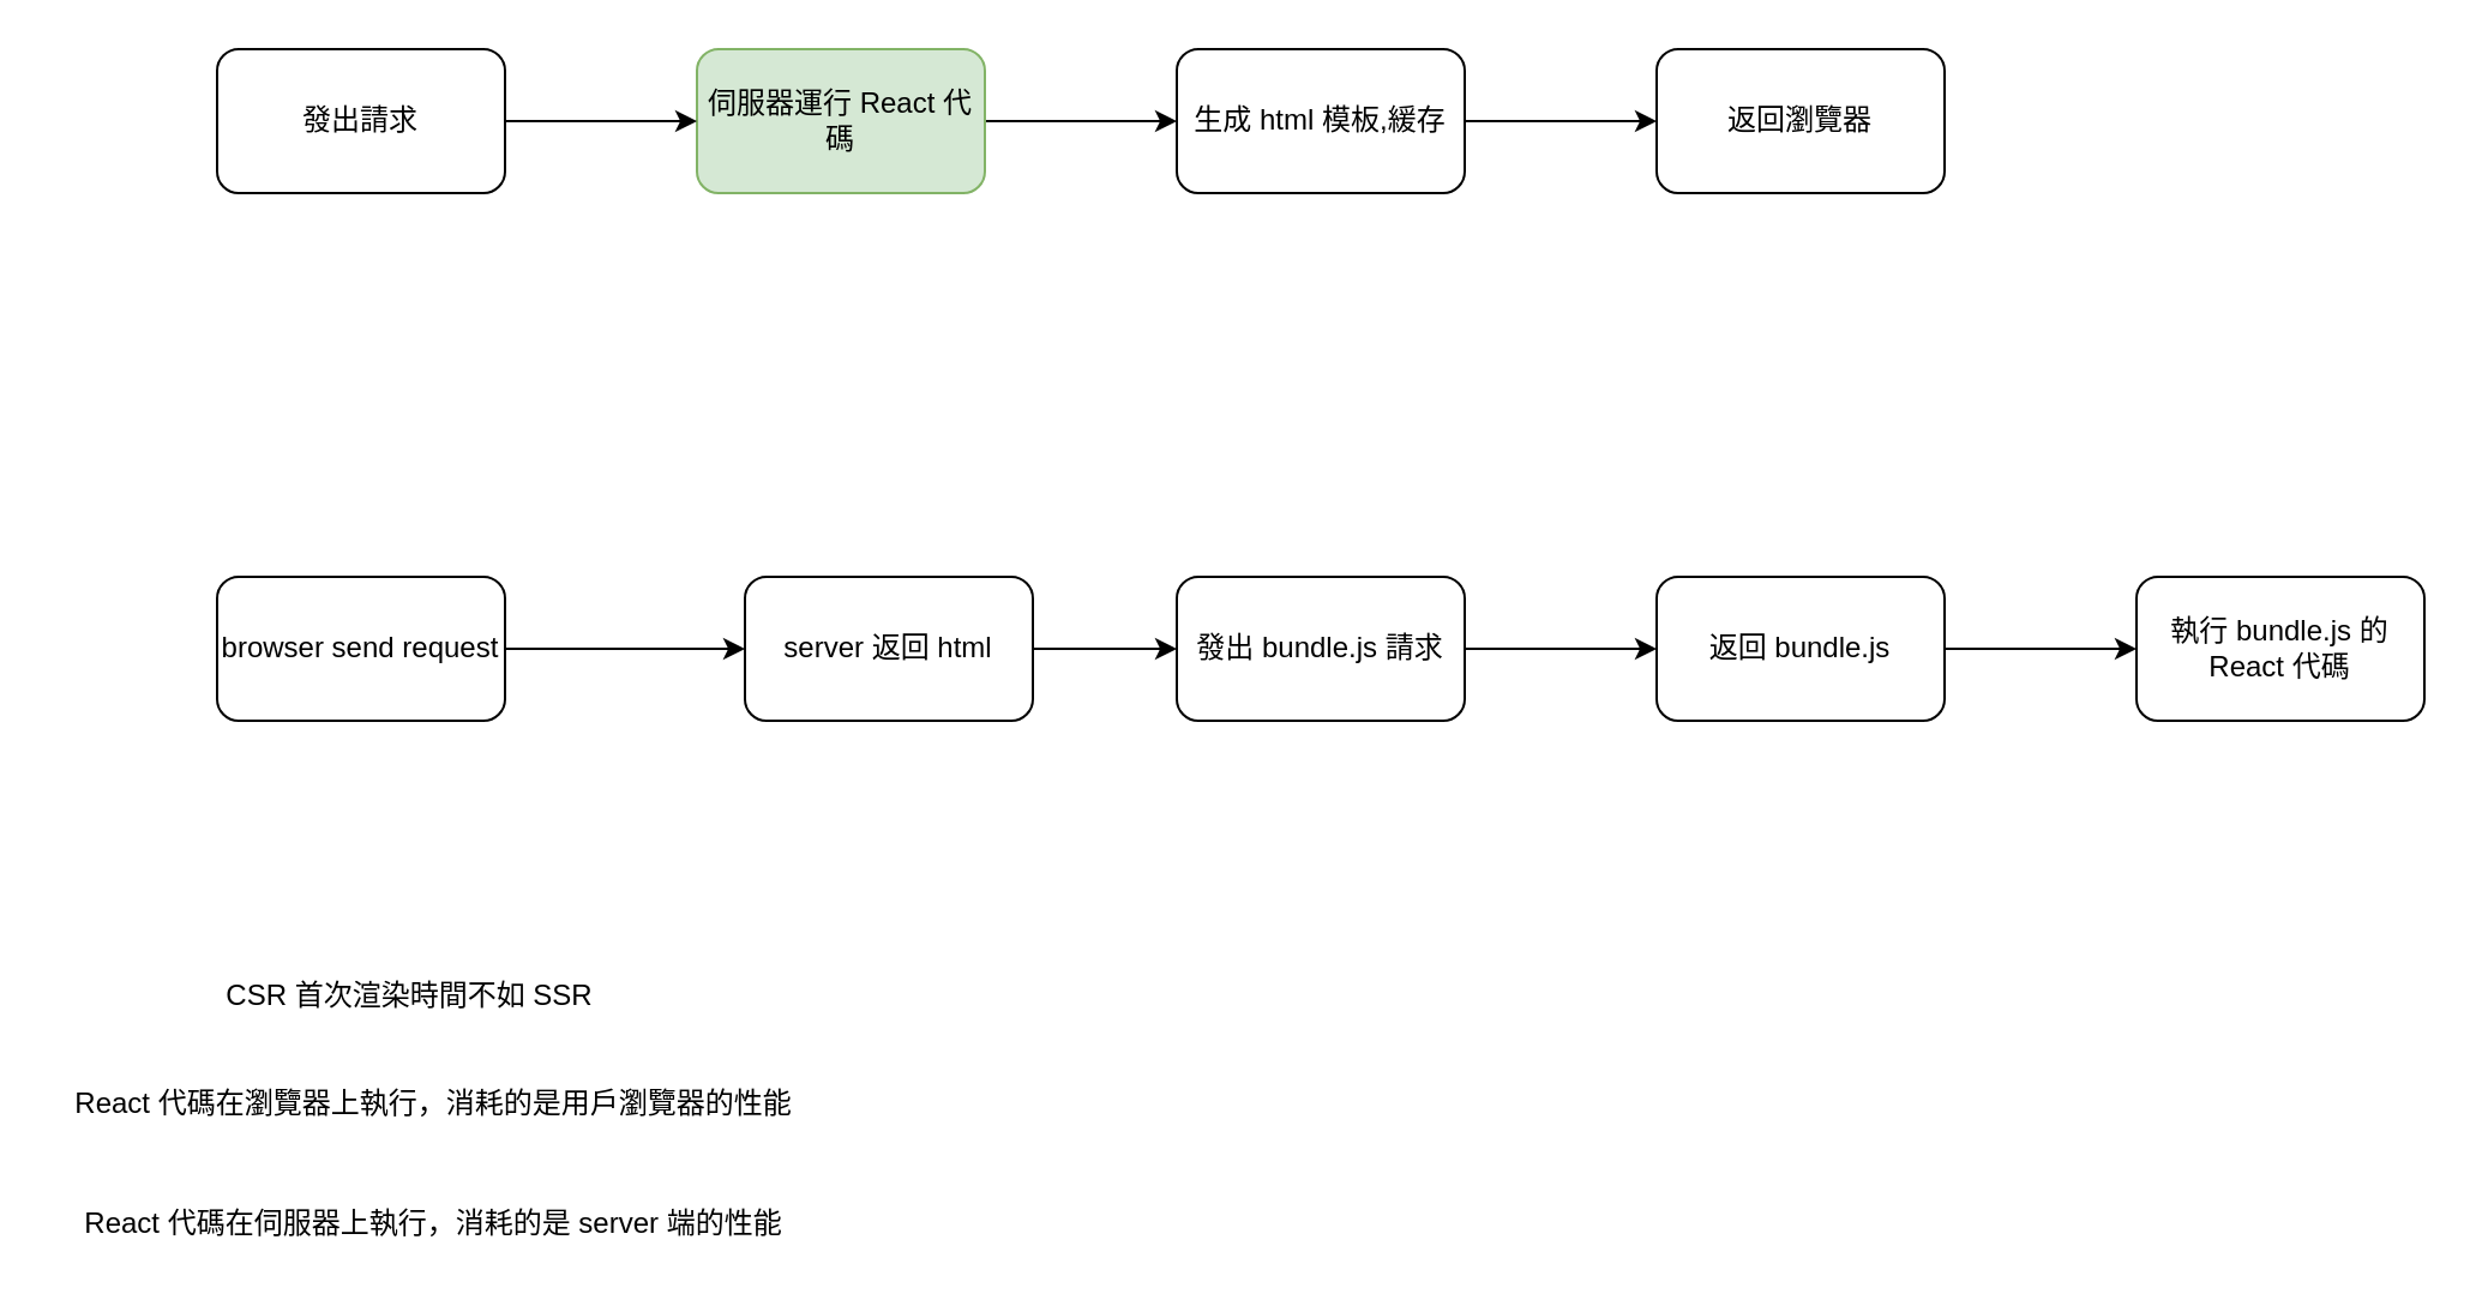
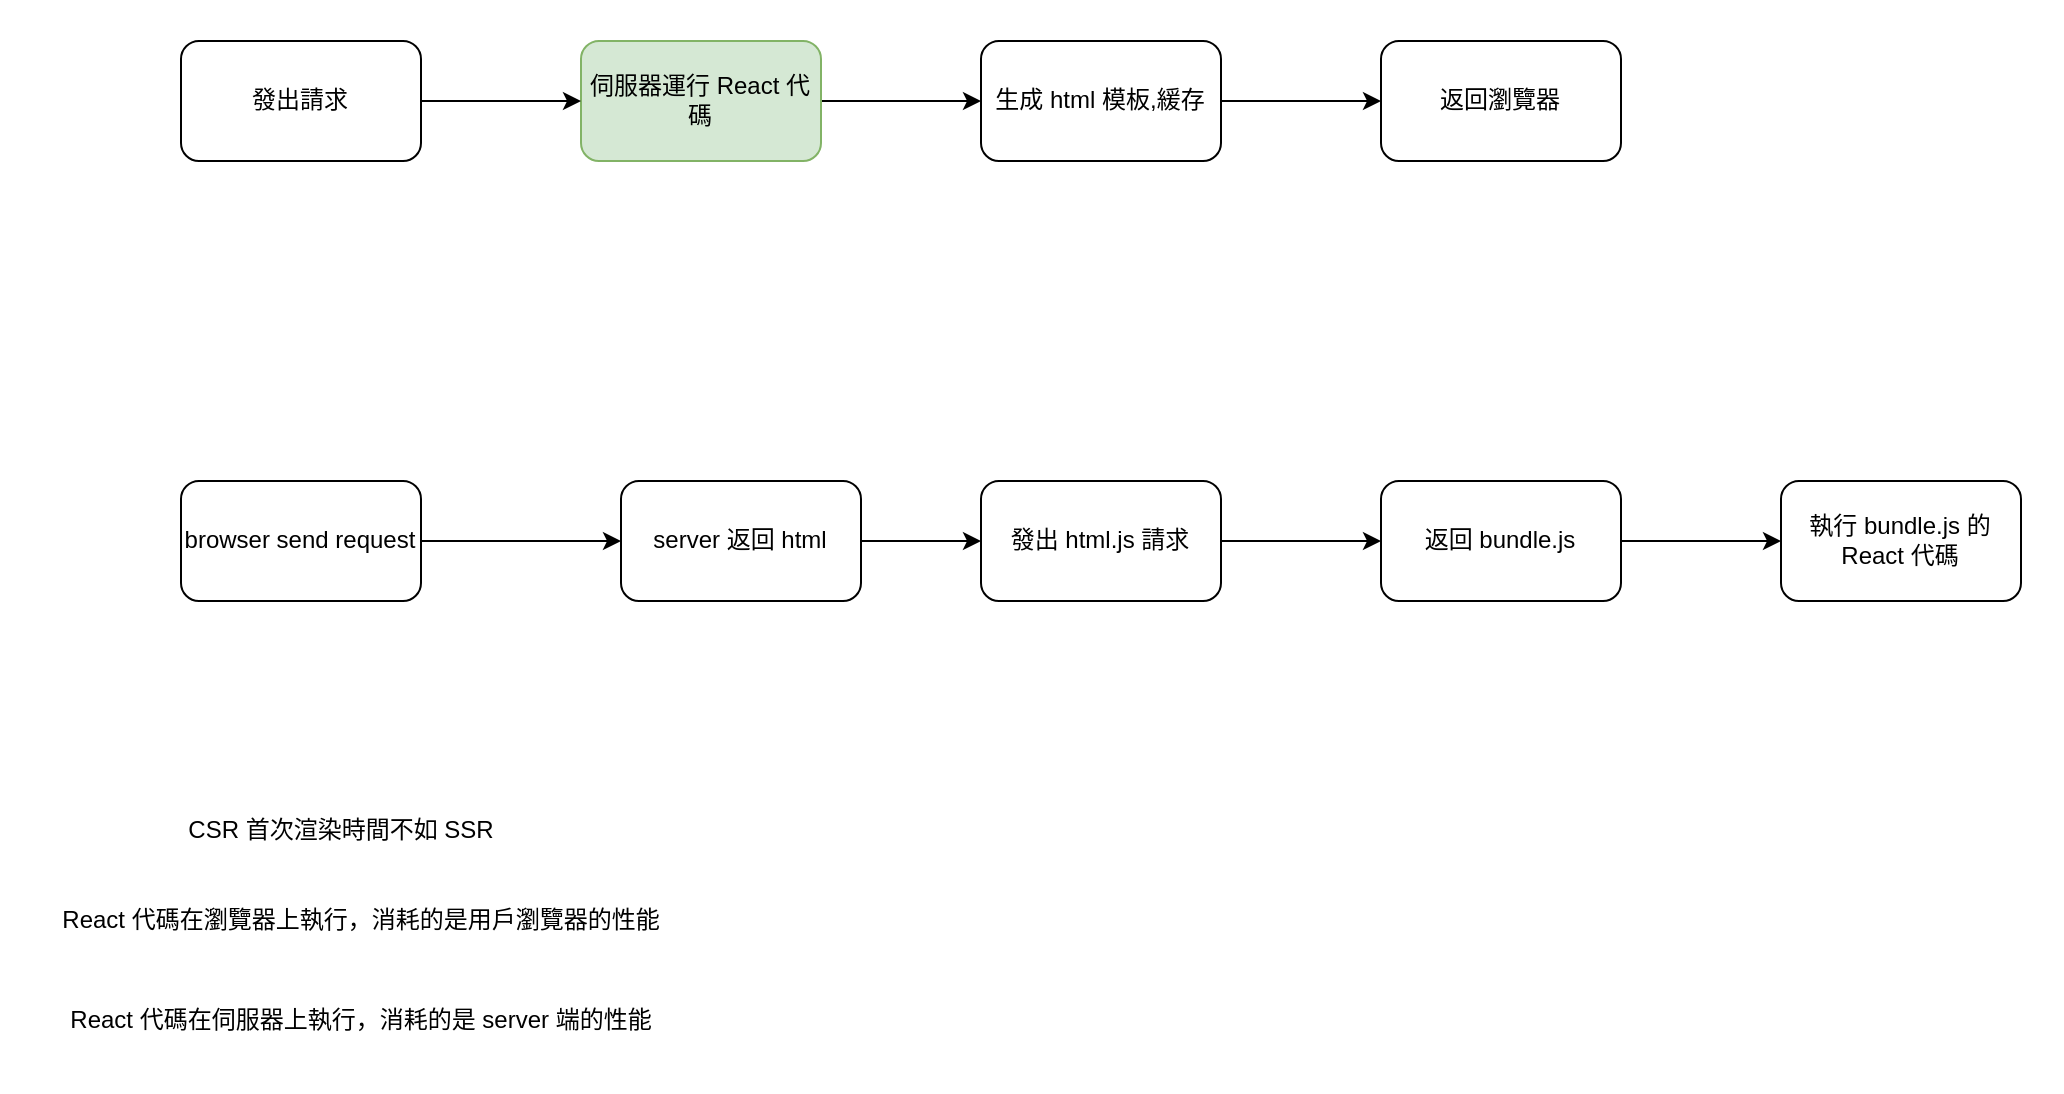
- <mxCell id="12" value="發出 bundle.js 請求" style="rounded=1;whiteSpace=wrap;html=1;" parent="1" vertex="1"><mxGeometry x="490" y="240" width="120" height="60" as="geometry" /></mxCell>
+ <mxCell id="12" value="發出 html.js 請求" style="rounded=1;whiteSpace=wrap;html=1;" parent="1" vertex="1"><mxGeometry x="490" y="240" width="120" height="60" as="geometry" /></mxCell>
